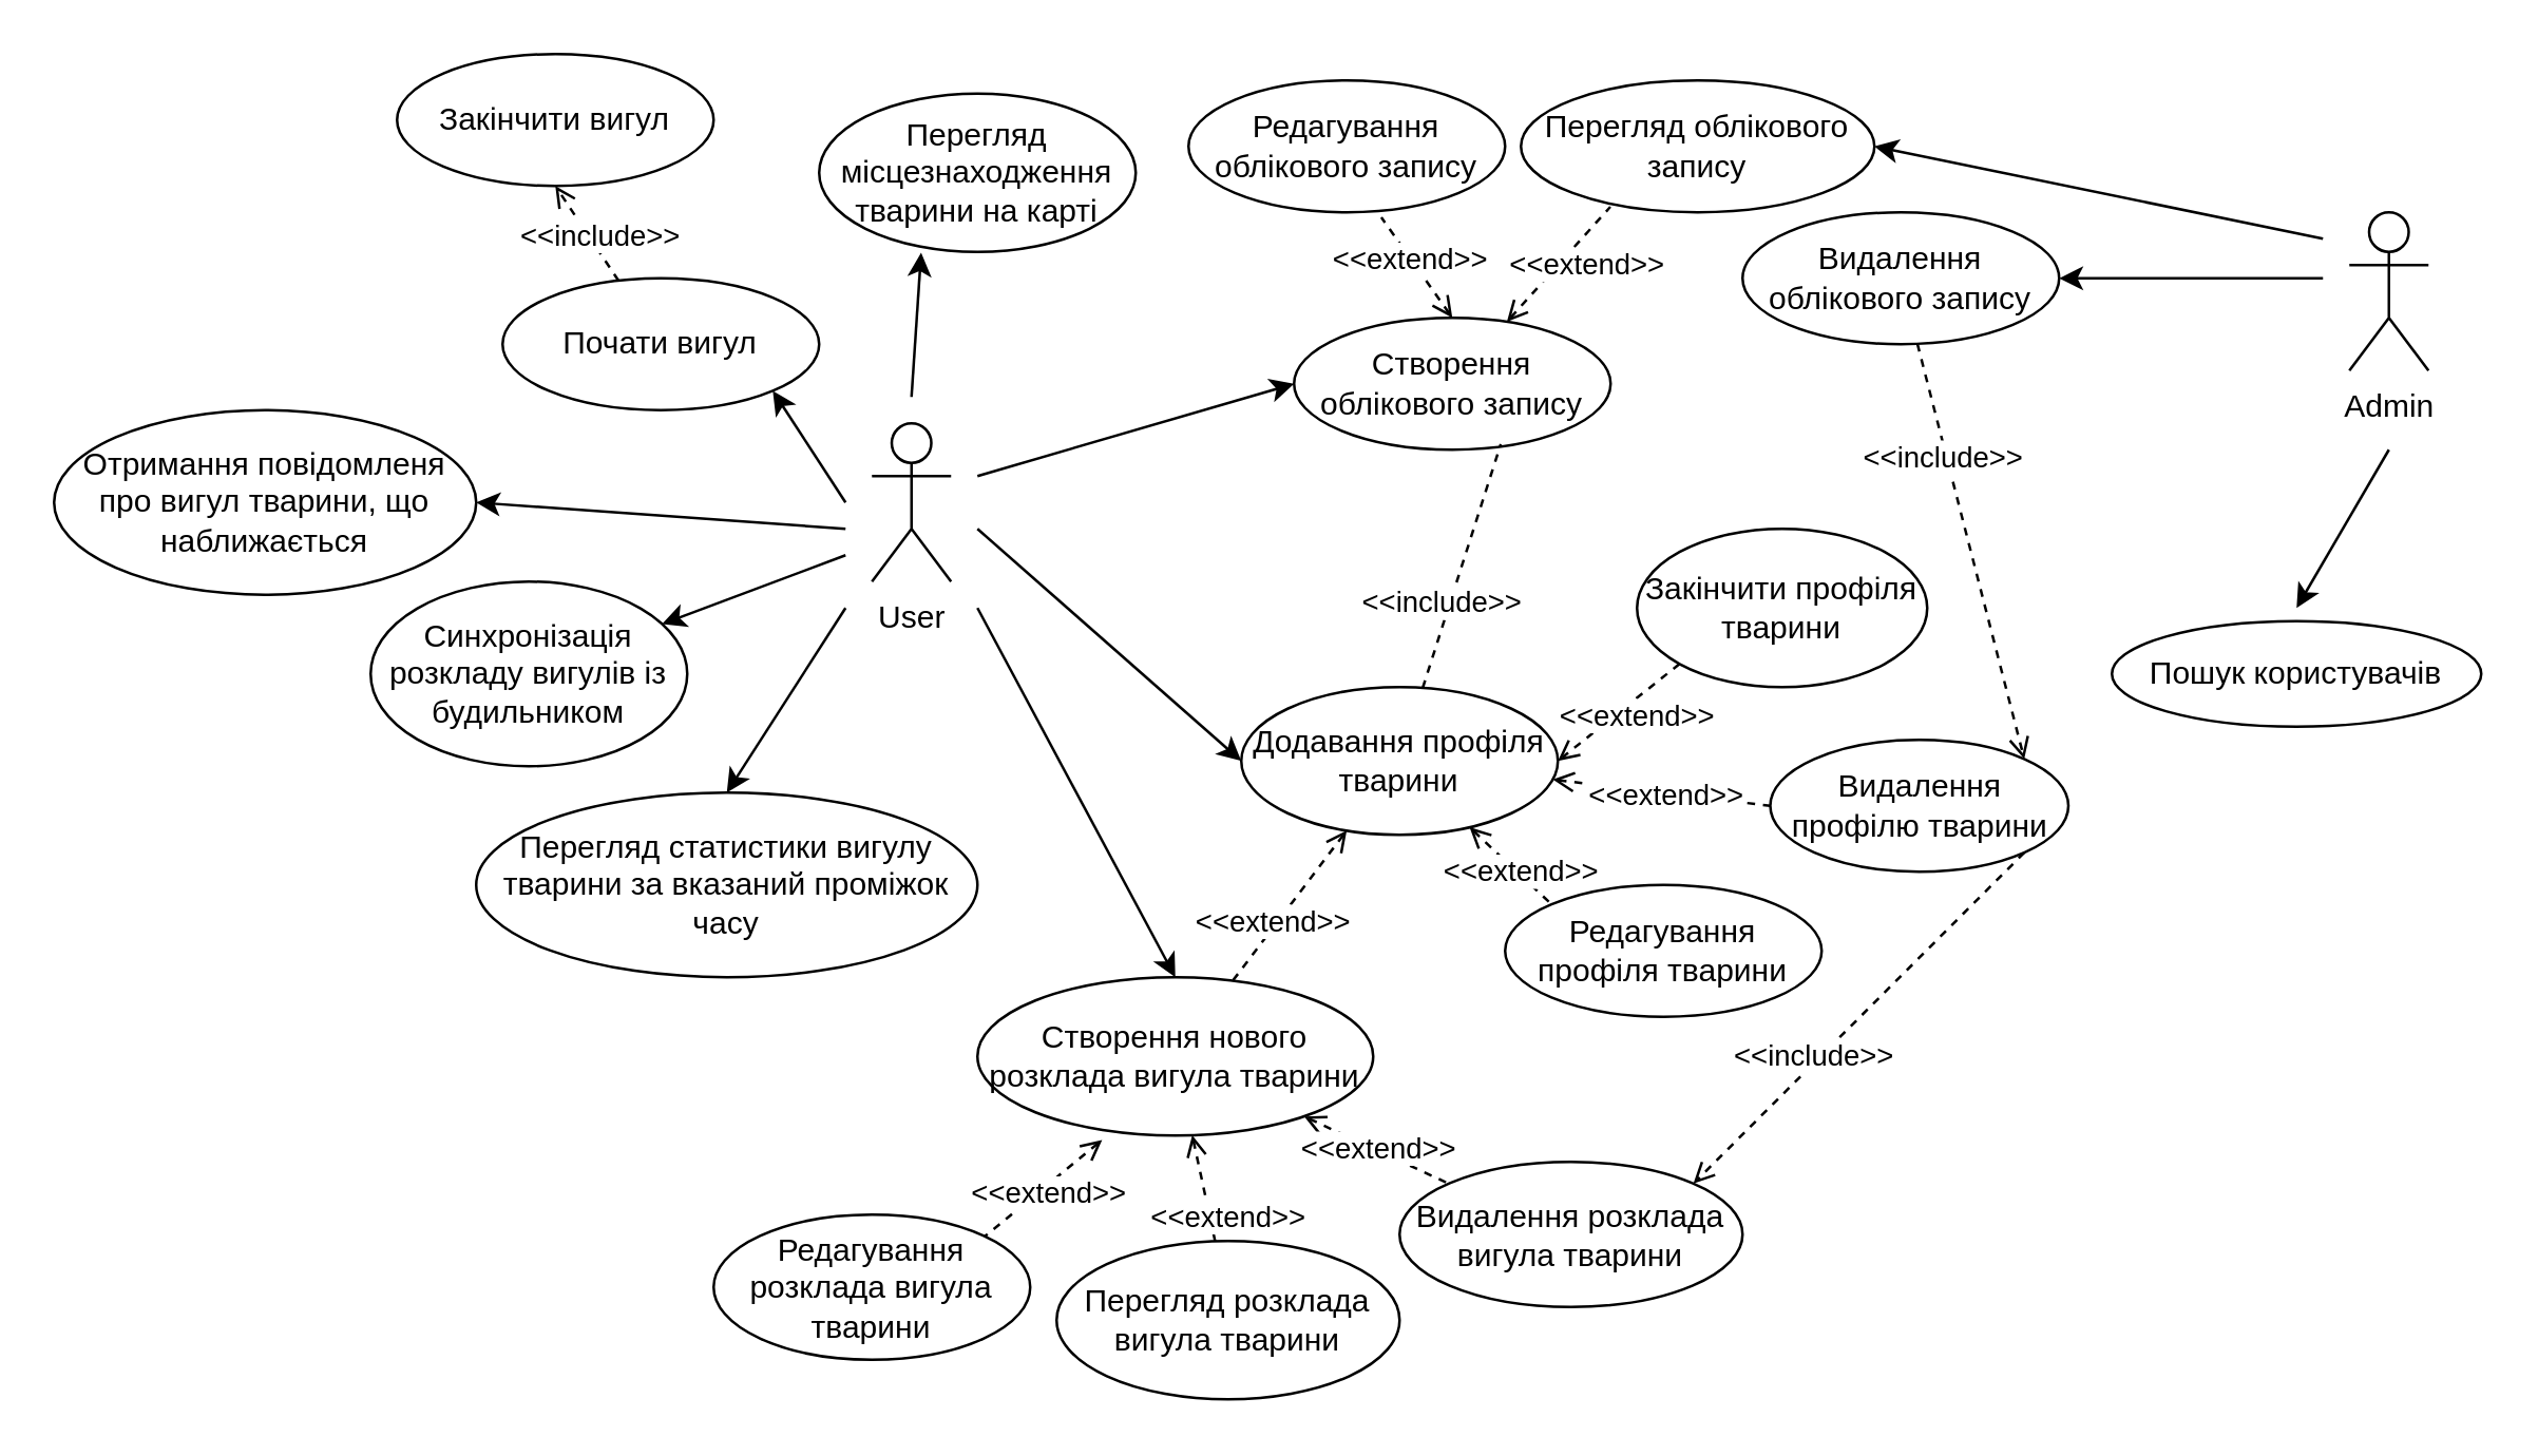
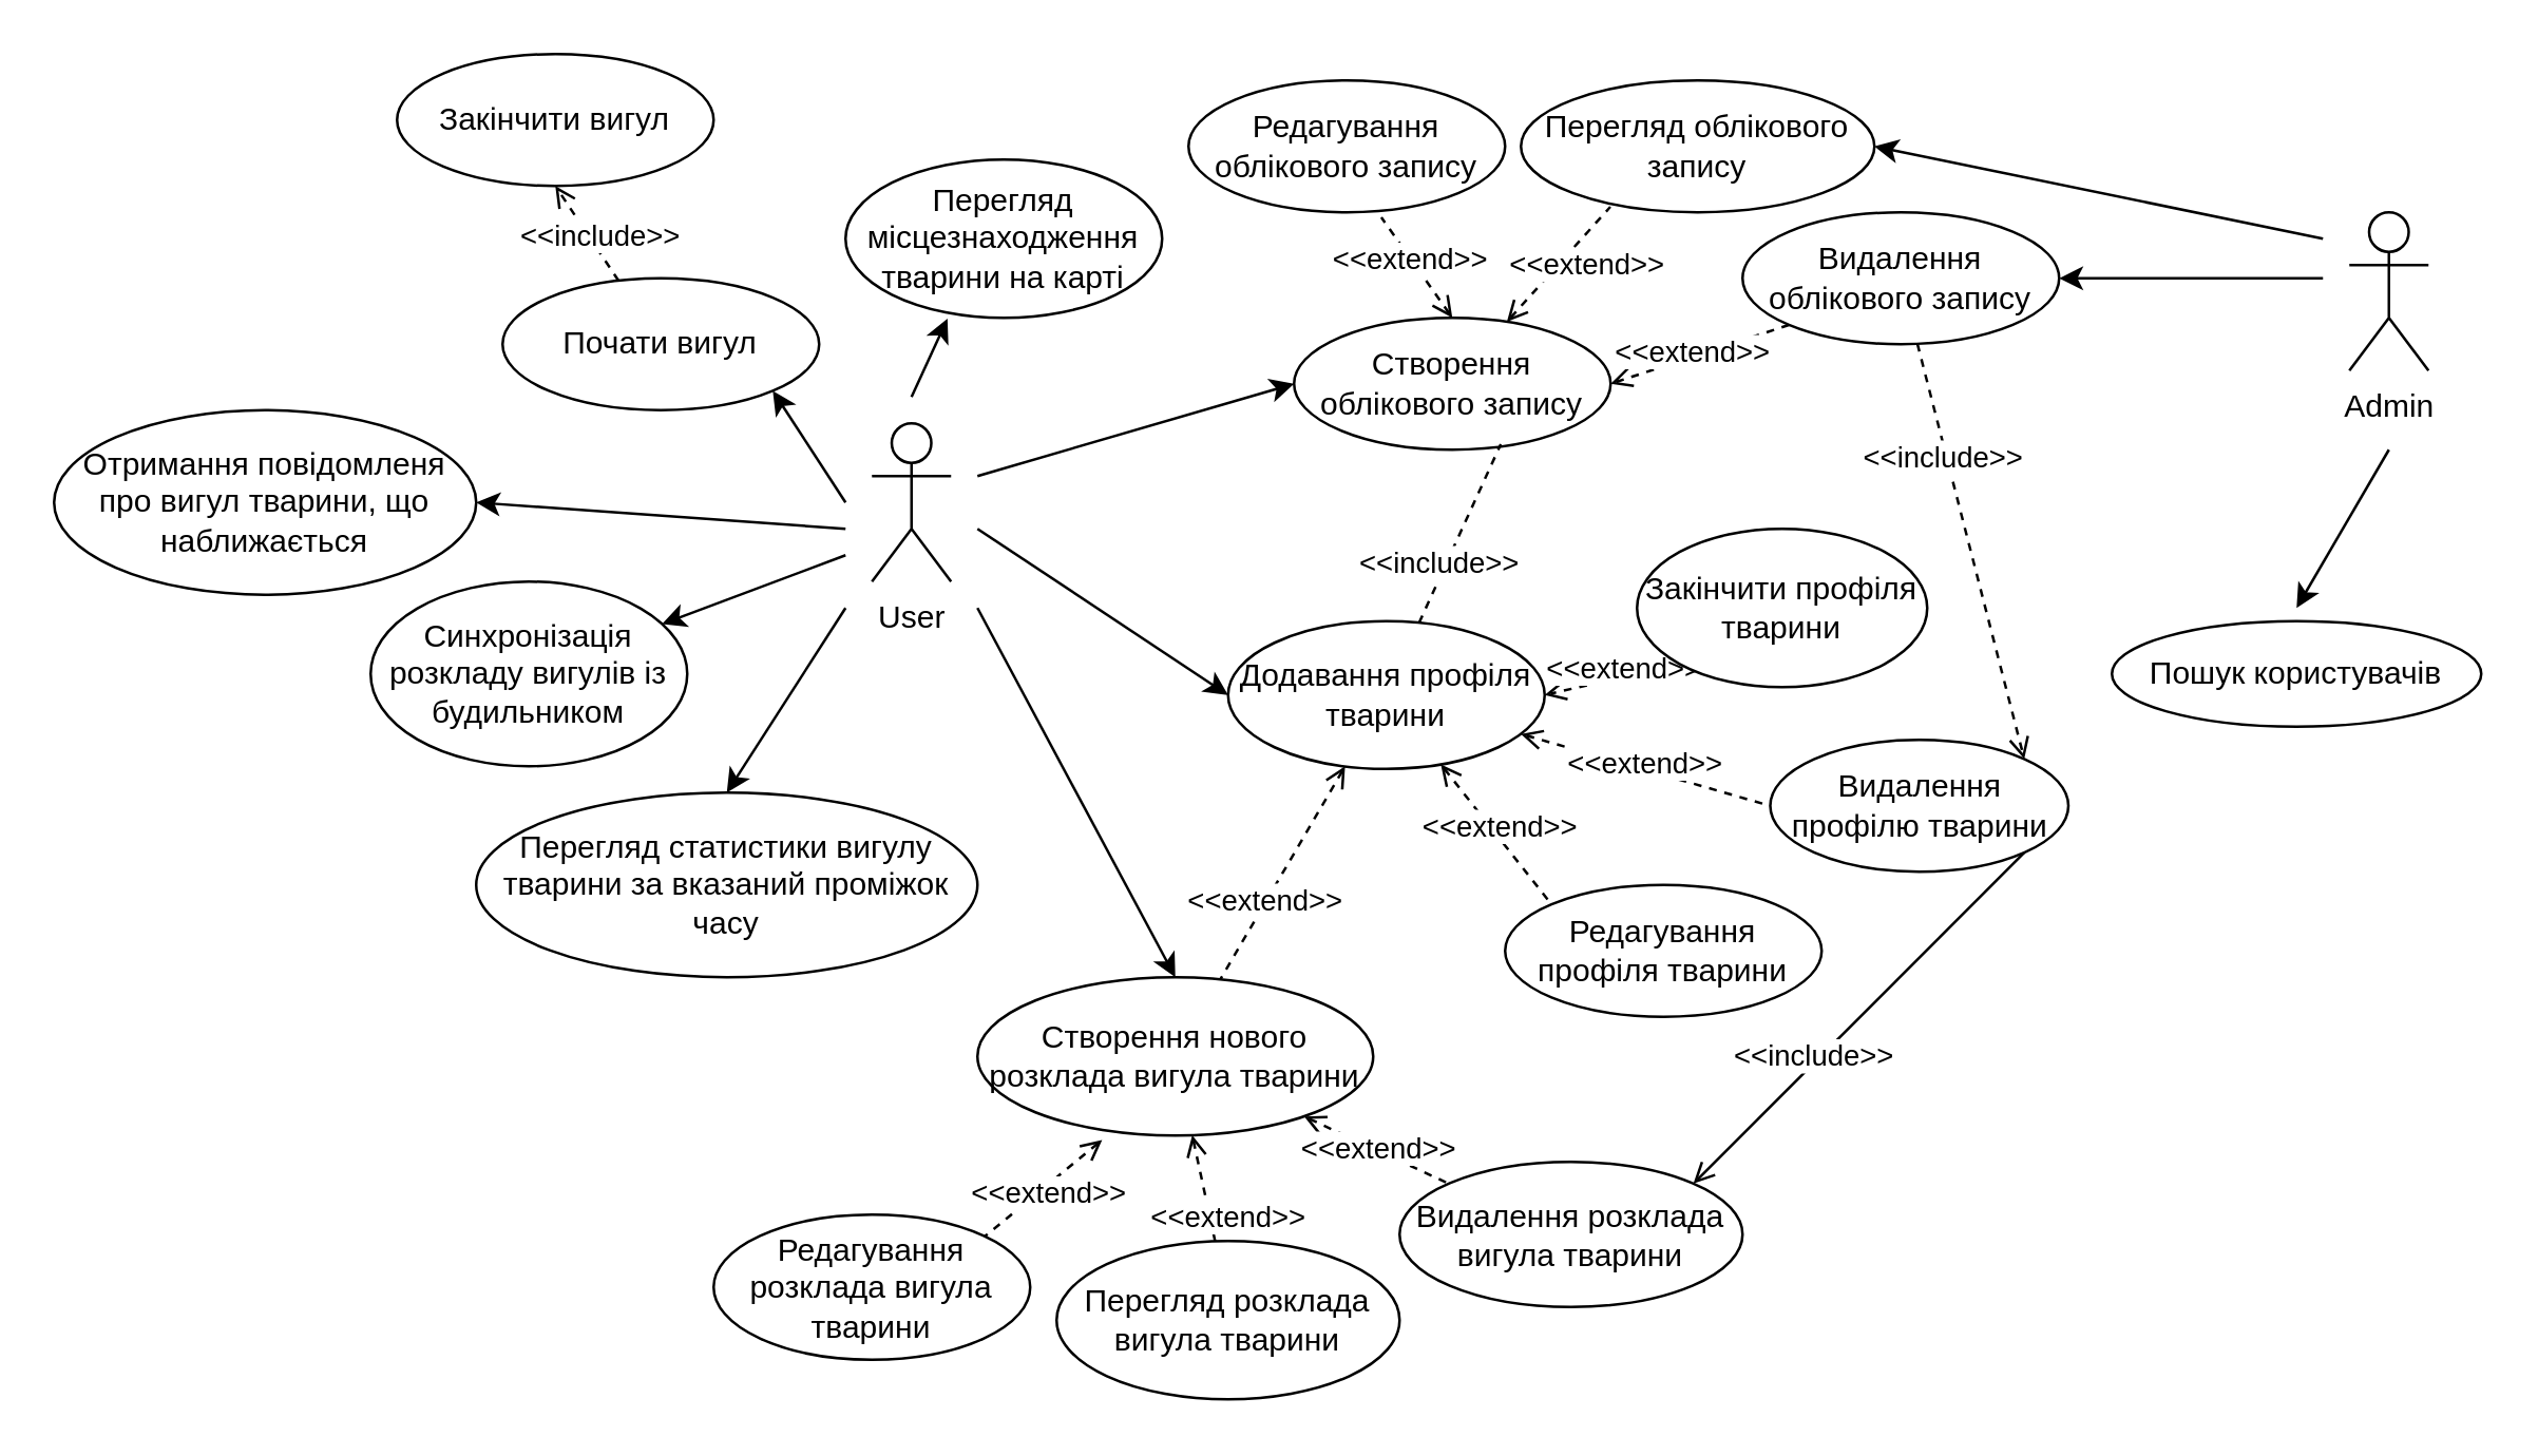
- <mxCell id="40" value="Перегляд місцезнаходження тварини на карті" style="ellipse;whiteSpace=wrap;html=1;" vertex="1" parent="1"><mxGeometry x="310" y="35" width="120" height="60" as="geometry" /></mxCell>
+ <mxCell id="40" value="Перегляд місцезнаходження тварини на карті" style="ellipse;whiteSpace=wrap;html=1;" vertex="1" parent="1"><mxGeometry x="320" y="60" width="120" height="60" as="geometry" /></mxCell>
+ <mxCell id="15" style="edgeStyle=none;rounded=0;orthogonalLoop=1;jettySize=auto;html=1;entryX=0;entryY=1;entryDx=0;entryDy=0;dashed=1;endArrow=none;endFill=0;exitX=1;exitY=0.5;exitDx=0;exitDy=0;startArrow=open;startFill=0;" edge="1" parent="1" source="17" target="54"><mxGeometry relative="1" as="geometry" /></mxCell>
+ <mxCell id="16" value="&amp;lt;&amp;lt;extend&amp;gt;&amp;gt;" style="edgeLabel;html=1;align=center;verticalAlign=middle;resizable=0;points=[];" vertex="1" connectable="0" parent="15"><mxGeometry x="-0.351" relative="1" as="geometry"><mxPoint x="9" y="-5" as="offset" /></mxGeometry></mxCell>
- <mxCell id="27" value="Додавання профіля тварини" style="ellipse;whiteSpace=wrap;html=1;" vertex="1" parent="1"><mxGeometry x="470" y="260" width="120" height="56" as="geometry" /></mxCell>
+ <mxCell id="27" value="Додавання профіля тварини" style="ellipse;whiteSpace=wrap;html=1;" vertex="1" parent="1"><mxGeometry x="465" y="235" width="120" height="56" as="geometry" /></mxCell>
- <mxCell id="47" style="edgeStyle=none;rounded=0;orthogonalLoop=1;jettySize=auto;html=1;entryX=1;entryY=0;entryDx=0;entryDy=0;dashed=1;endArrow=open;endFill=0;exitX=1;exitY=1;exitDx=0;exitDy=0;" edge="1" parent="1" source="49" target="46"><mxGeometry relative="1" as="geometry" /></mxCell>
+ <mxCell id="47" style="edgeStyle=none;rounded=0;orthogonalLoop=1;jettySize=auto;html=1;entryX=1;entryY=0;entryDx=0;entryDy=0;dashed=0;endArrow=open;endFill=0;exitX=1;exitY=1;exitDx=0;exitDy=0;" edge="1" parent="1" source="49" target="46"><mxGeometry relative="1" as="geometry" /></mxCell>
